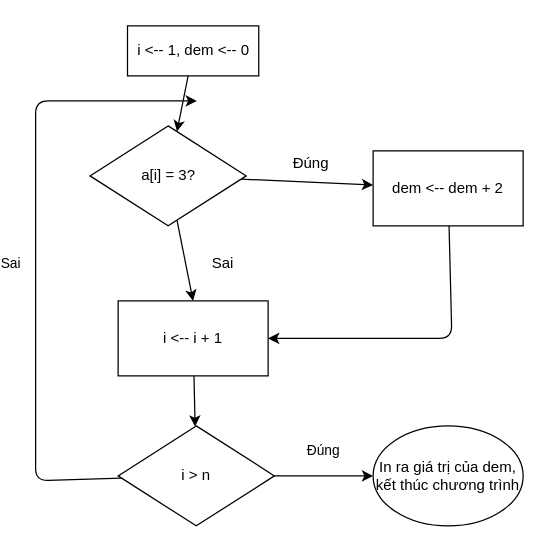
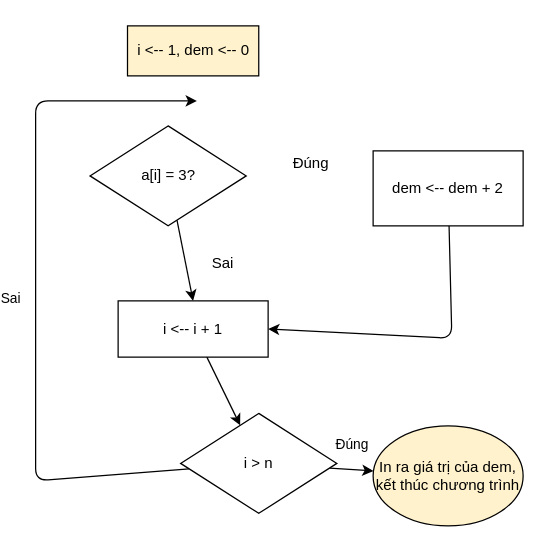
- <mxCell id="3" value="i &amp;lt;-- 1, dem &amp;lt;-- 0" style="rounded=0;whiteSpace=wrap;html=1;" vertex="1" parent="1"><mxGeometry x="93.5" y="20" width="105" height="40" as="geometry" /></mxCell>
+ <mxCell id="3" value="i &amp;lt;-- 1, dem &amp;lt;-- 0" style="rounded=0;whiteSpace=wrap;html=1;fillColor=#fff2cc;" vertex="1" parent="1"><mxGeometry x="93.5" y="20" width="105" height="40" as="geometry" /></mxCell>
- <mxCell id="2" style="edgeStyle=none;html=1;" edge="1" parent="1" source="3" target="6"><mxGeometry relative="1" as="geometry"><mxPoint x="145" y="110" as="targetPoint" /></mxGeometry></mxCell>
- <mxCell id="4" style="edgeStyle=none;html=1;" edge="1" parent="1" source="6" target="12"><mxGeometry relative="1" as="geometry"><mxPoint x="290" y="150" as="targetPoint" /></mxGeometry></mxCell>
- <mxCell id="8" value="i &amp;lt;-- i + 1" style="rounded=0;whiteSpace=wrap;html=1;" vertex="1" parent="1"><mxGeometry x="86" y="240" width="120" height="60" as="geometry" /></mxCell>
+ <mxCell id="8" value="i &amp;lt;-- i + 1" style="rounded=0;whiteSpace=wrap;html=1;" vertex="1" parent="1"><mxGeometry x="86" y="240" width="120" height="45" as="geometry" /></mxCell>
- <mxCell id="15" value="i &amp;gt; n" style="rhombus;whiteSpace=wrap;html=1;" vertex="1" parent="1"><mxGeometry x="86" y="340" width="125" height="80" as="geometry" /></mxCell>
+ <mxCell id="15" value="i &amp;gt; n" style="rhombus;whiteSpace=wrap;html=1;" vertex="1" parent="1"><mxGeometry x="136" y="330" width="125" height="80" as="geometry" /></mxCell>
- <mxCell id="16" value="In ra giá trị của dem, kết thúc chương trình" style="ellipse;whiteSpace=wrap;html=1;" vertex="1" parent="1"><mxGeometry x="290" y="340" width="120" height="80" as="geometry" /></mxCell>
+ <mxCell id="16" value="In ra giá trị của dem, kết thúc chương trình" style="ellipse;whiteSpace=wrap;html=1;fillColor=#fff2cc;" vertex="1" parent="1"><mxGeometry x="290" y="340" width="120" height="80" as="geometry" /></mxCell>
